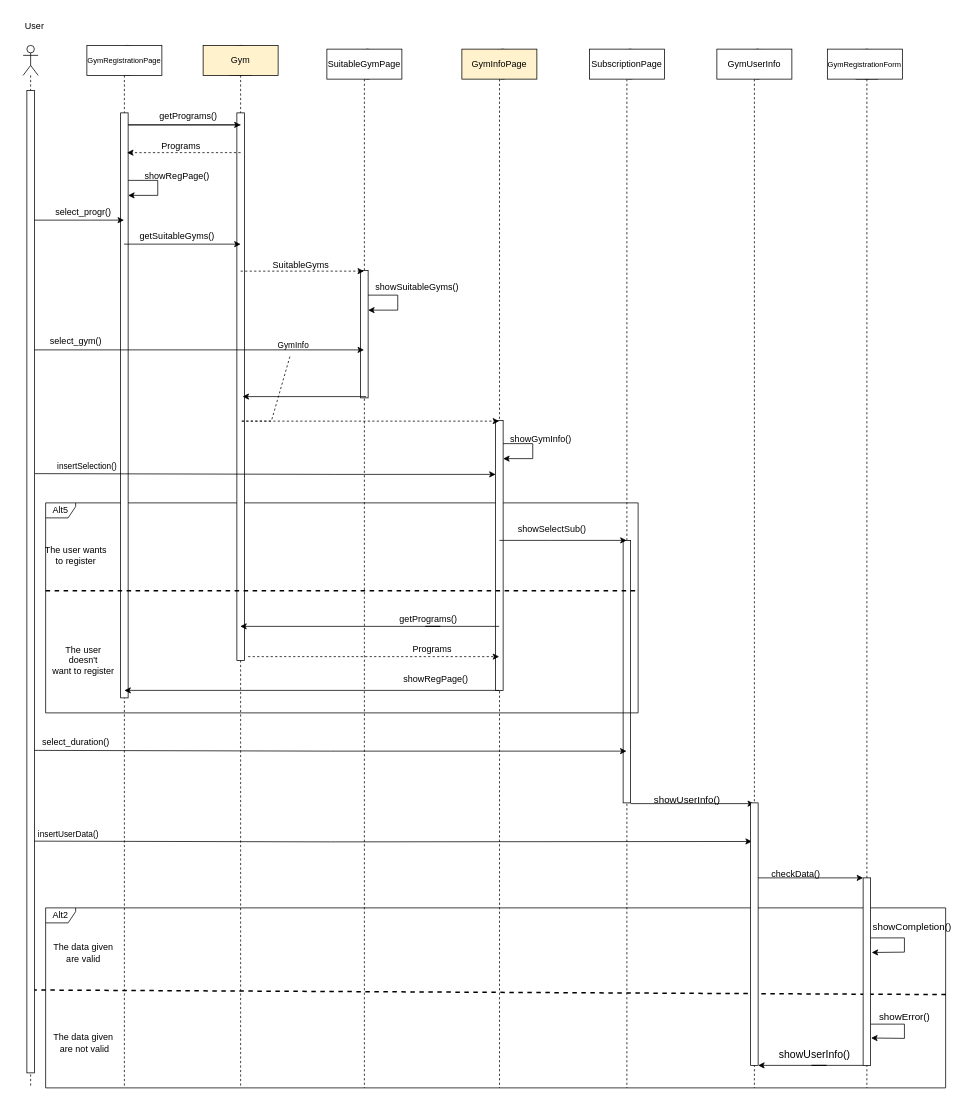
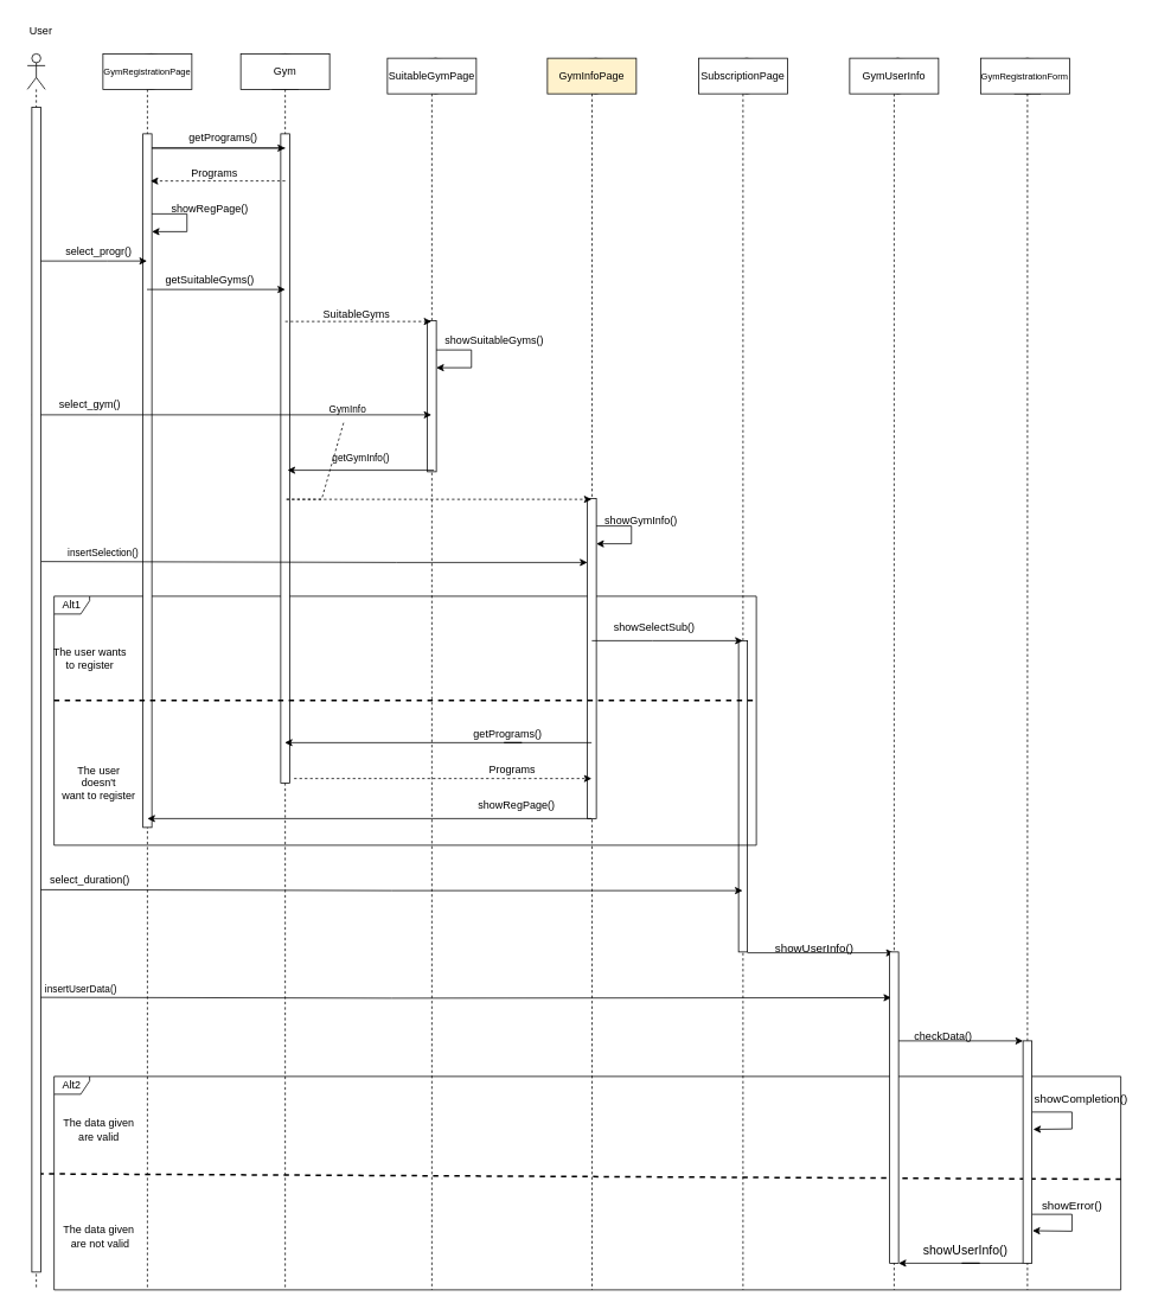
- <mxCell id="70" value="Gym" style="rounded=0;whiteSpace=wrap;html=1;fillColor=#fff2cc;" parent="1" vertex="1"><mxGeometry x="270" y="60" width="100" height="40" as="geometry" /></mxCell>
+ <mxCell id="70" value="Gym" style="rounded=0;whiteSpace=wrap;html=1;" parent="1" vertex="1"><mxGeometry x="270" y="60" width="100" height="40" as="geometry" /></mxCell>
+ <mxCell id="38" value="getGymInfo()" style="text;html=1;align=center;verticalAlign=middle;resizable=0;points=[];autosize=1;strokeColor=none;fillColor=none;fontSize=11;" parent="1" vertex="1"><mxGeometry x="360" y="500" width="90" height="30" as="geometry" /></mxCell>
- <mxCell id="5" value="Alt5" style="shape=umlFrame;whiteSpace=wrap;html=1;pointerEvents=0;width=40;height=20;" parent="1" vertex="1"><mxGeometry x="60" y="670" width="790" height="280" as="geometry" /></mxCell>
+ <mxCell id="5" value="Alt1" style="shape=umlFrame;whiteSpace=wrap;html=1;pointerEvents=0;width=40;height=20;" parent="1" vertex="1"><mxGeometry x="60" y="670" width="790" height="280" as="geometry" /></mxCell>
